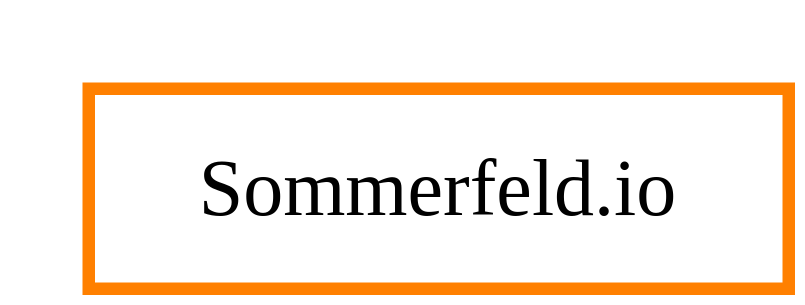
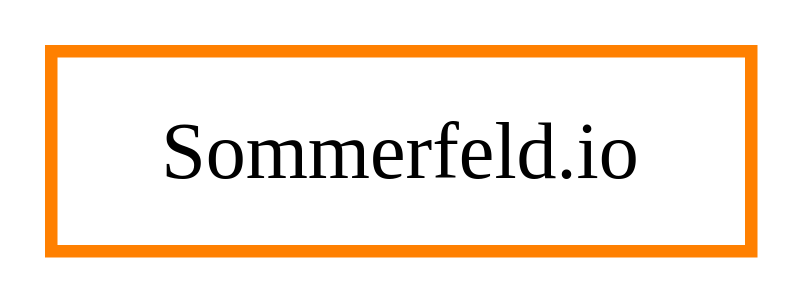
- <mxCell id="2" value="Sommerfeld.io" style="rounded=0;whiteSpace=wrap;html=1;fontFamily=Ubuntu;fontSource=https%3A%2F%2Ffonts.googleapis.com%2Fcss%3Ffamily%3DUbuntu;fillColor=none;strokeColor=#FF8000;strokeWidth=5;fontSize=32;" vertex="1" parent="1"><mxGeometry x="35" y="35" width="280" height="80" as="geometry" /></mxCell>
+ <mxCell id="2" value="Sommerfeld.io" style="rounded=0;whiteSpace=wrap;html=1;fontFamily=Ubuntu;fontSource=https%3A%2F%2Ffonts.googleapis.com%2Fcss%3Ffamily%3DUbuntu;fillColor=none;strokeColor=#FF8000;strokeWidth=5;fontSize=32;" vertex="1" parent="1"><mxGeometry x="20" y="20" width="280" height="80" as="geometry" /></mxCell>
